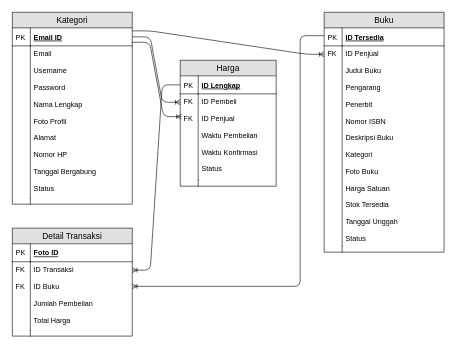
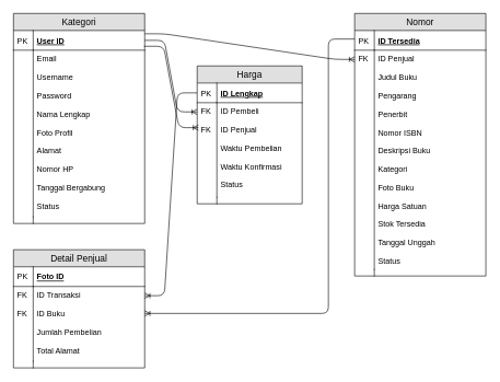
- <mxCell id="9" value="Buku" style="swimlane;fontStyle=0;childLayout=stackLayout;horizontal=1;startSize=26;fillColor=#e0e0e0;horizontalStack=0;resizeParent=1;resizeParentMax=0;resizeLast=0;collapsible=1;marginBottom=0;swimlaneFillColor=#ffffff;align=center;fontSize=14;" parent="1" vertex="1"><mxGeometry x="540" y="20" width="200" height="400" as="geometry" /></mxCell>
+ <mxCell id="9" value="Nomor" style="swimlane;fontStyle=0;childLayout=stackLayout;horizontal=1;startSize=26;fillColor=#e0e0e0;horizontalStack=0;resizeParent=1;resizeParentMax=0;resizeLast=0;collapsible=1;marginBottom=0;swimlaneFillColor=#ffffff;align=center;fontSize=14;" parent="1" vertex="1"><mxGeometry x="540" y="20" width="200" height="400" as="geometry" /></mxCell>
- <mxCell id="3" value="Email ID" style="shape=partialRectangle;top=0;left=0;right=0;bottom=1;align=left;verticalAlign=middle;fillColor=none;spacingLeft=34;spacingRight=4;overflow=hidden;rotatable=0;points=[[0,0.5],[1,0.5]];portConstraint=eastwest;dropTarget=0;fontStyle=5;fontSize=12;" parent="2" vertex="1"><mxGeometry y="26" width="200" height="30" as="geometry" /></mxCell>
+ <mxCell id="3" value="User ID" style="shape=partialRectangle;top=0;left=0;right=0;bottom=1;align=left;verticalAlign=middle;fillColor=none;spacingLeft=34;spacingRight=4;overflow=hidden;rotatable=0;points=[[0,0.5],[1,0.5]];portConstraint=eastwest;dropTarget=0;fontStyle=5;fontSize=12;" parent="2" vertex="1"><mxGeometry y="26" width="200" height="30" as="geometry" /></mxCell>
- <mxCell id="23" value="Detail Transaksi" style="swimlane;fontStyle=0;childLayout=stackLayout;horizontal=1;startSize=26;fillColor=#e0e0e0;horizontalStack=0;resizeParent=1;resizeParentMax=0;resizeLast=0;collapsible=1;marginBottom=0;swimlaneFillColor=#ffffff;align=center;fontSize=14;" parent="1" vertex="1"><mxGeometry x="20" y="380" width="200" height="180" as="geometry" /></mxCell>
+ <mxCell id="23" value="Detail Penjual" style="swimlane;fontStyle=0;childLayout=stackLayout;horizontal=1;startSize=26;fillColor=#e0e0e0;horizontalStack=0;resizeParent=1;resizeParentMax=0;resizeLast=0;collapsible=1;marginBottom=0;swimlaneFillColor=#ffffff;align=center;fontSize=14;" parent="1" vertex="1"><mxGeometry x="20" y="380" width="200" height="180" as="geometry" /></mxCell>
- <mxCell id="26" value="ID Transaksi&#10;&#10;ID Buku&#10;&#10;Jumlah Pembelian&#10;&#10;Total Harga&#10;" style="shape=partialRectangle;top=0;left=0;right=0;bottom=0;align=left;verticalAlign=top;fillColor=none;spacingLeft=34;spacingRight=4;overflow=hidden;rotatable=0;points=[[0,0.5],[1,0.5]];portConstraint=eastwest;dropTarget=0;fontSize=12;" parent="23" vertex="1"><mxGeometry y="56" width="200" height="114" as="geometry" /></mxCell>
+ <mxCell id="26" value="ID Transaksi&#10;&#10;ID Buku&#10;&#10;Jumlah Pembelian&#10;&#10;Total Alamat&#10;" style="shape=partialRectangle;top=0;left=0;right=0;bottom=0;align=left;verticalAlign=top;fillColor=none;spacingLeft=34;spacingRight=4;overflow=hidden;rotatable=0;points=[[0,0.5],[1,0.5]];portConstraint=eastwest;dropTarget=0;fontSize=12;" parent="23" vertex="1"><mxGeometry y="56" width="200" height="114" as="geometry" /></mxCell>
